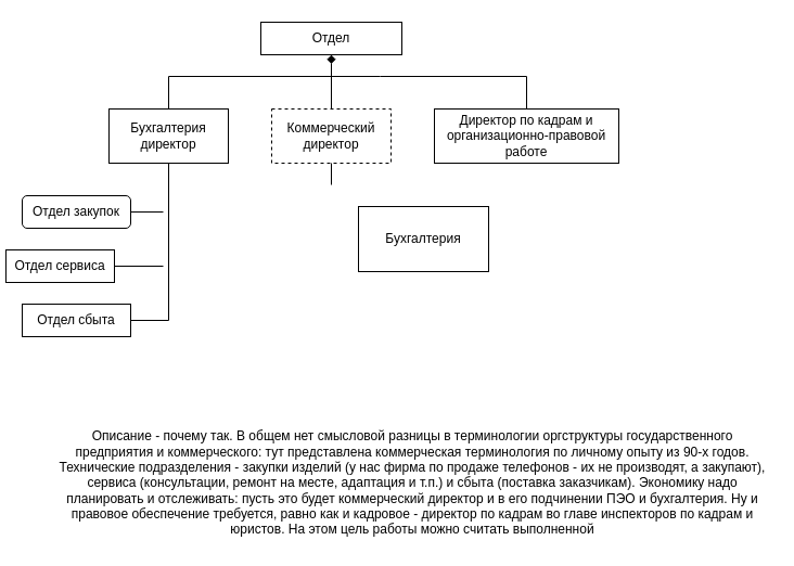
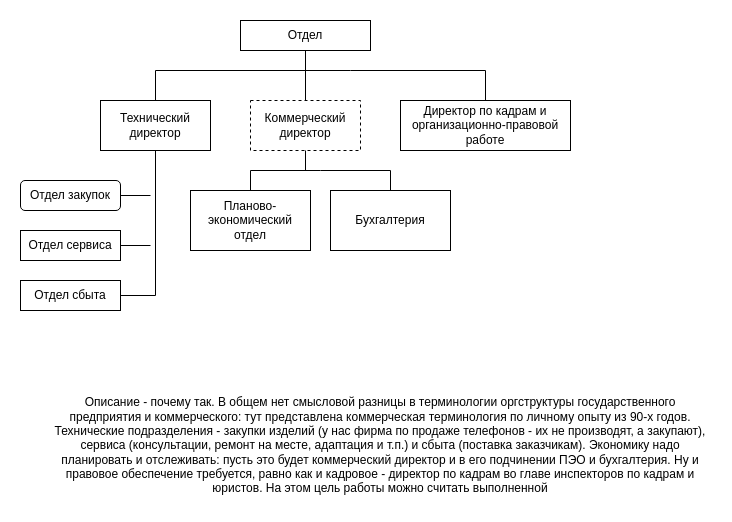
- <mxCell id="7" value="" style="endArrow=diamond;html=1;rounded=0;entryX=0.5;entryY=1;entryDx=0;entryDy=0;" edge="1" parent="1" source="4" target="2"><mxGeometry width="50" height="50" relative="1" as="geometry"><mxPoint x="350" y="290" as="sourcePoint" /><mxPoint x="400" y="240" as="targetPoint" /></mxGeometry></mxCell>
+ <mxCell id="7" value="" style="endArrow=none;html=1;rounded=0;entryX=0.5;entryY=1;entryDx=0;entryDy=0;" edge="1" parent="1" source="4" target="2"><mxGeometry width="50" height="50" relative="1" as="geometry"><mxPoint x="350" y="290" as="sourcePoint" /><mxPoint x="400" y="240" as="targetPoint" /></mxGeometry></mxCell>
- <mxCell id="3" value="Бухгалтерия директор" style="rounded=0;whiteSpace=wrap;html=1;" vertex="1" parent="1"><mxGeometry x="100" y="100" width="110" height="50" as="geometry" /></mxCell>
+ <mxCell id="3" value="Технический директор" style="rounded=0;whiteSpace=wrap;html=1;" vertex="1" parent="1"><mxGeometry x="100" y="100" width="110" height="50" as="geometry" /></mxCell>
+ <mxCell id="17" value="" style="endArrow=none;html=1;rounded=0;exitX=0.5;exitY=0;exitDx=0;exitDy=0;entryX=0.5;entryY=0;entryDx=0;entryDy=0;" edge="1" parent="1" source="15" target="16"><mxGeometry width="50" height="50" relative="1" as="geometry"><mxPoint x="350" y="290" as="sourcePoint" /><mxPoint x="400" y="240" as="targetPoint" /><Array as="points"><mxPoint x="250" y="170" /><mxPoint x="320" y="170" /><mxPoint x="390" y="170" /></Array></mxGeometry></mxCell>
+ <mxCell id="15" value="Планово-экономический отдел" style="rounded=0;whiteSpace=wrap;html=1;" vertex="1" parent="1"><mxGeometry x="190" y="190" width="120" height="60" as="geometry" /></mxCell>
- <mxCell id="9" value="Отдел сервиса" style="rounded=0;whiteSpace=wrap;html=1;" vertex="1" parent="1"><mxGeometry x="5" y="230" width="100" height="30" as="geometry" /></mxCell>
+ <mxCell id="9" value="Отдел сервиса" style="rounded=0;whiteSpace=wrap;html=1;" vertex="1" parent="1"><mxGeometry x="20" y="230" width="100" height="30" as="geometry" /></mxCell>
